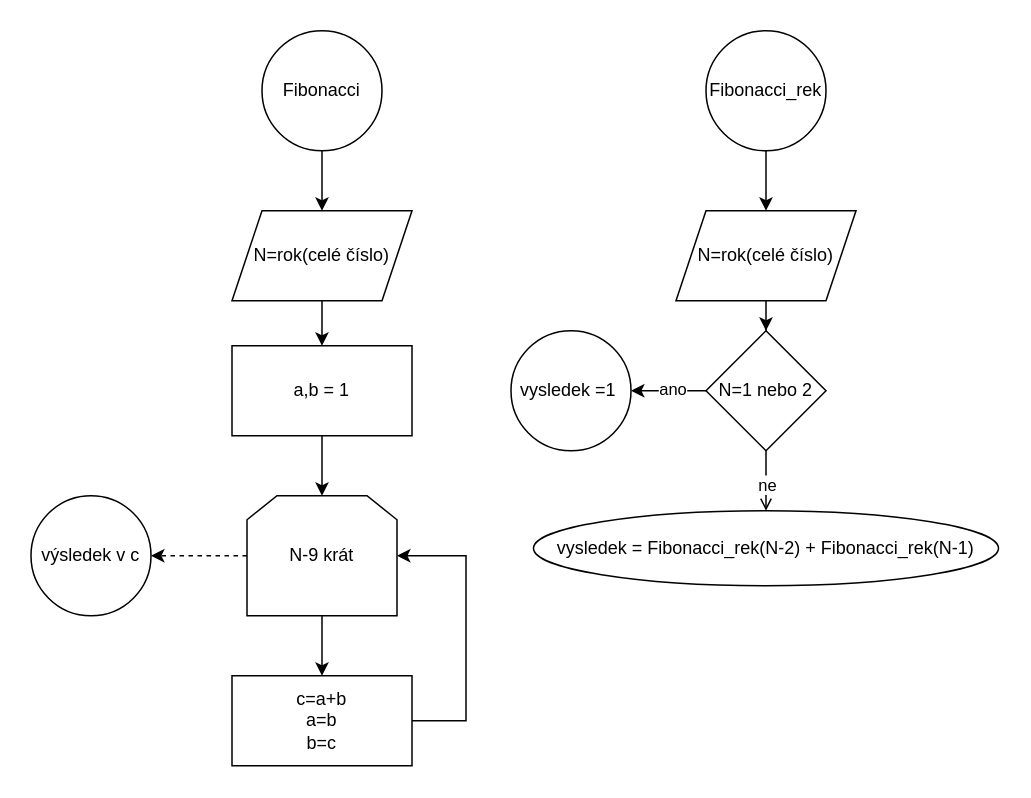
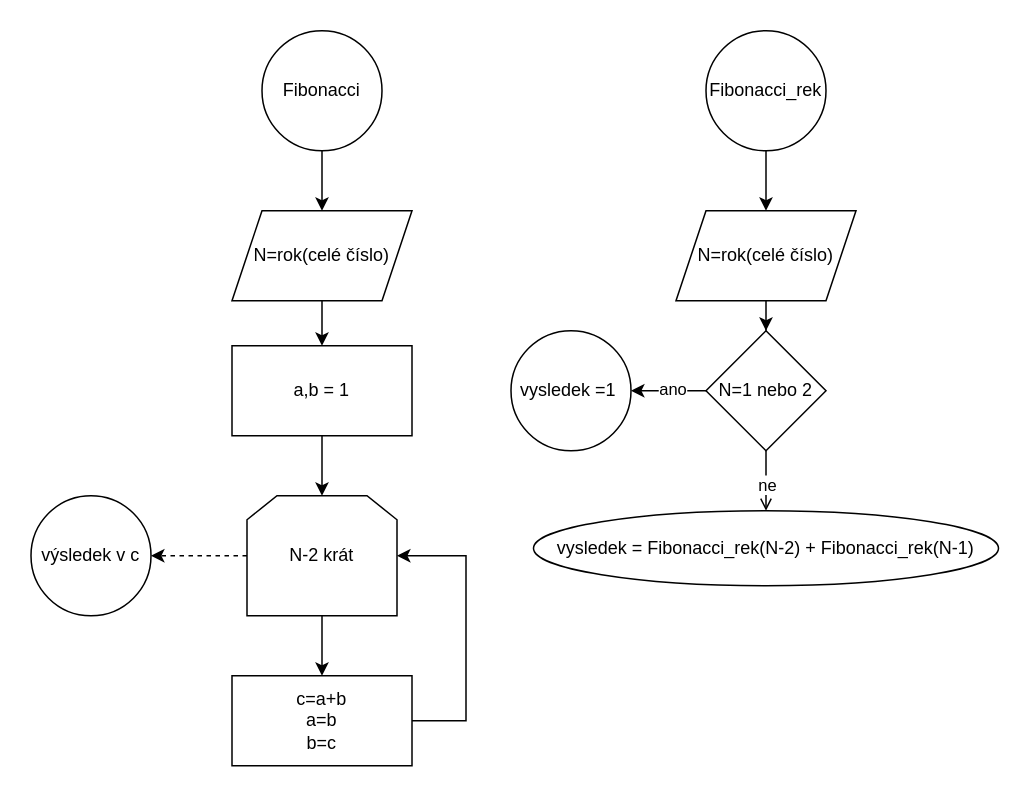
- <mxCell id="10" value="N-9 krát" style="shape=loopLimit;whiteSpace=wrap;html=1;" vertex="1" parent="1"><mxGeometry x="164" y="330" width="100" height="80" as="geometry" /></mxCell>
+ <mxCell id="10" value="N-2 krát" style="shape=loopLimit;whiteSpace=wrap;html=1;" vertex="1" parent="1"><mxGeometry x="164" y="330" width="100" height="80" as="geometry" /></mxCell>
